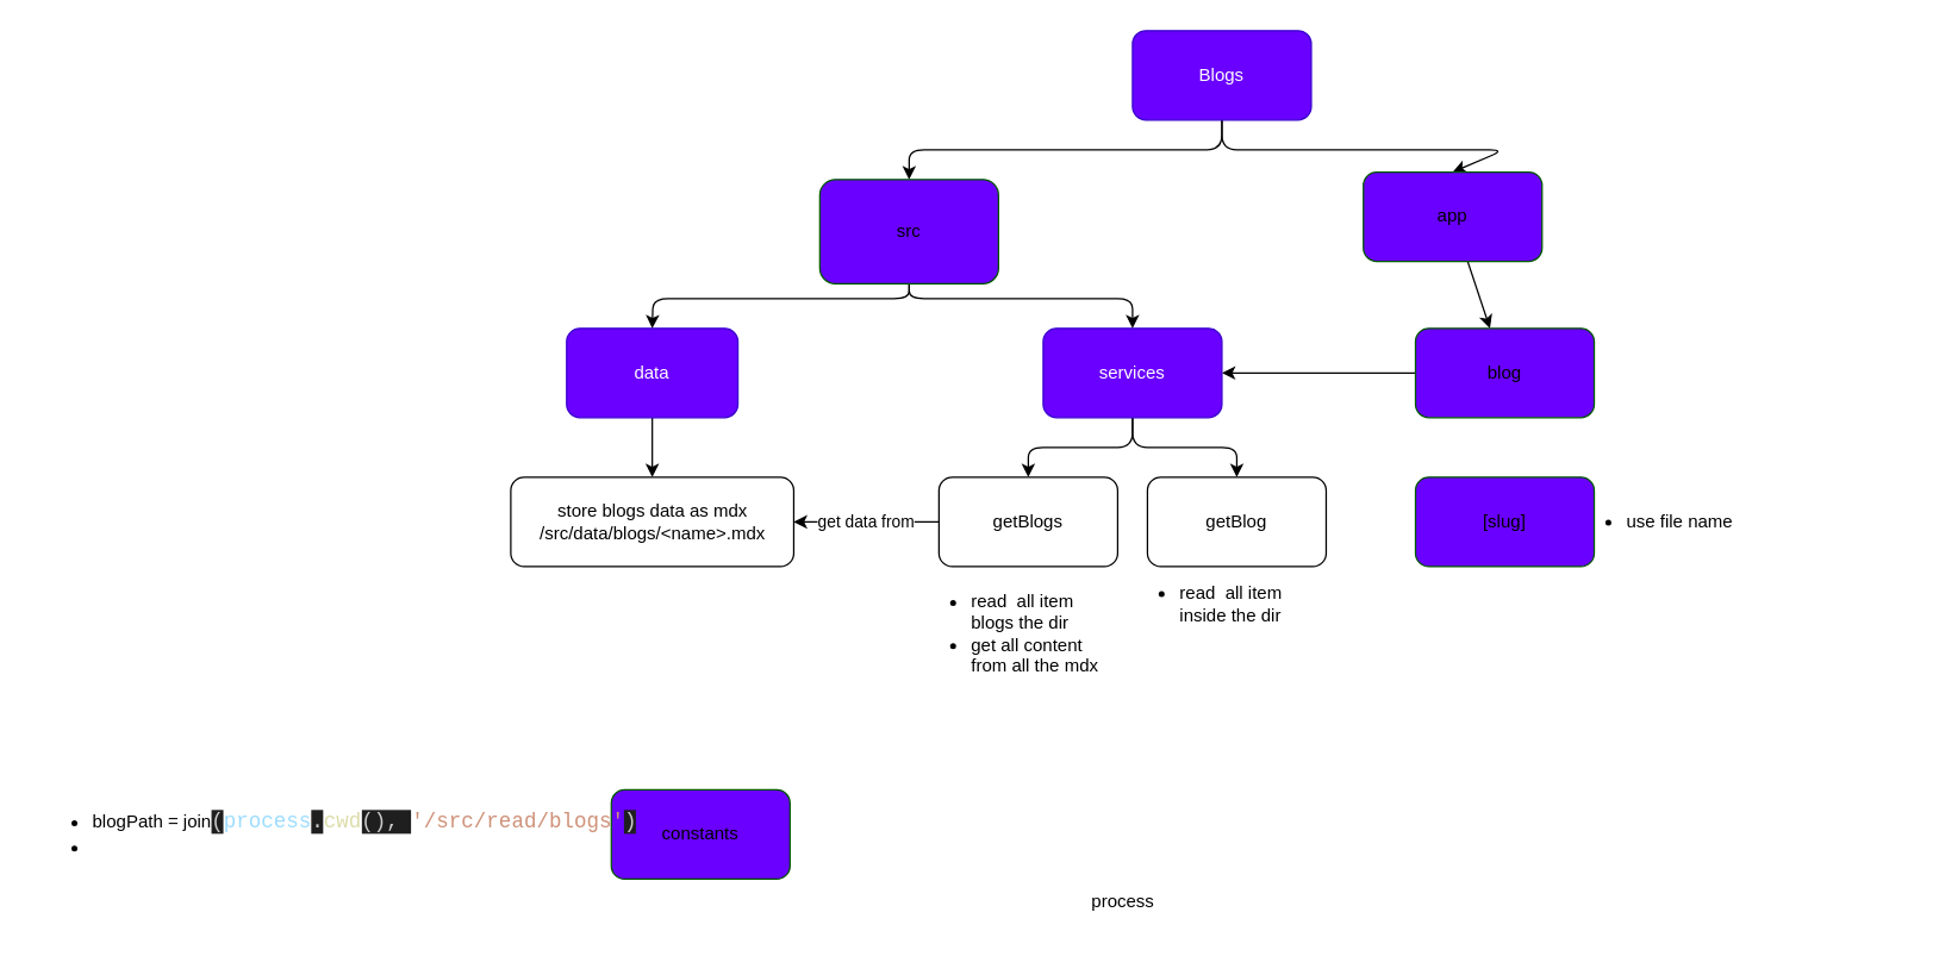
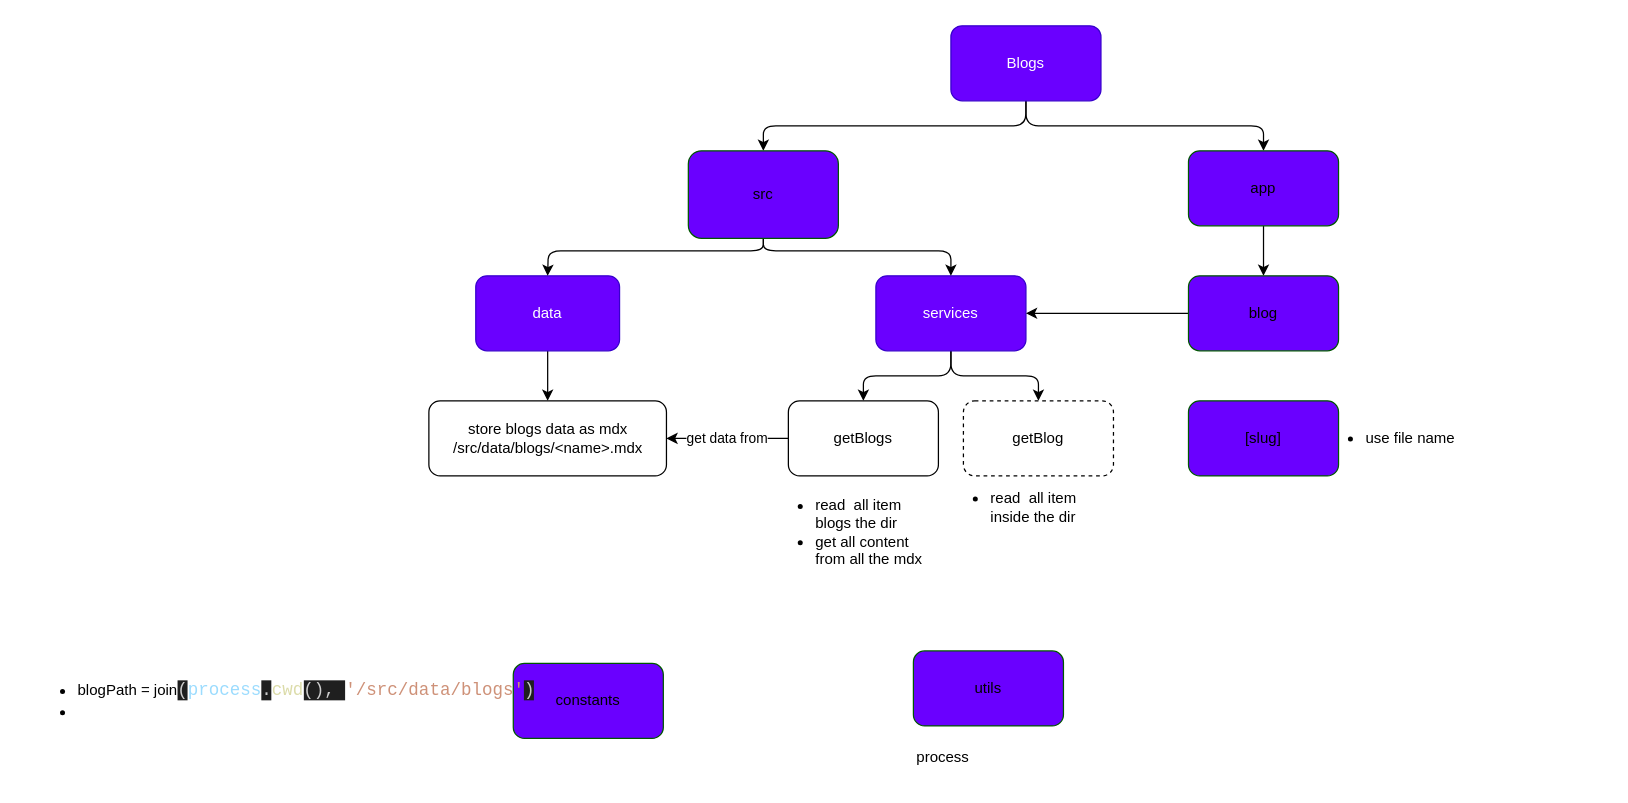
- <mxCell id="17" value="app" style="rounded=1;whiteSpace=wrap;html=1;fillStyle=solid;strokeColor=#005700;fillColor=#6A00FF;gradientColor=none;gradientDirection=north;" parent="1" vertex="1"><mxGeometry x="915" y="115" width="120" height="60" as="geometry" /></mxCell>
+ <mxCell id="17" value="app" style="rounded=1;whiteSpace=wrap;html=1;fillStyle=solid;strokeColor=#005700;fillColor=#6A00FF;gradientColor=none;gradientDirection=north;" parent="1" vertex="1"><mxGeometry x="950" y="120" width="120" height="60" as="geometry" /></mxCell>
- <mxCell id="23" value="&lt;div style=&quot;&quot;&gt;&lt;span style=&quot;background-color: initial;&quot;&gt;getBlog&lt;/span&gt;&lt;/div&gt;" style="rounded=1;whiteSpace=wrap;html=1;gradientDirection=north;fillStyle=solid;align=center;" parent="1" vertex="1"><mxGeometry x="770" y="320" width="120" height="60" as="geometry" /></mxCell>
+ <mxCell id="23" value="&lt;div style=&quot;&quot;&gt;&lt;span style=&quot;background-color: initial;&quot;&gt;getBlog&lt;/span&gt;&lt;/div&gt;" style="rounded=1;whiteSpace=wrap;html=1;gradientDirection=north;fillStyle=solid;align=center;dashed=1;" parent="1" vertex="1"><mxGeometry x="770" y="320" width="120" height="60" as="geometry" /></mxCell>
+ <mxCell id="26" value="utils" style="rounded=1;whiteSpace=wrap;html=1;fillStyle=solid;strokeColor=#005700;fillColor=#6A00FF;gradientColor=none;gradientDirection=north;" parent="1" vertex="1"><mxGeometry x="730" y="520" width="120" height="60" as="geometry" /></mxCell>
- <mxCell id="27" value="&lt;ul&gt;&lt;li&gt;blogPath = join&lt;span style=&quot;background-color: rgb(31, 31, 31); color: rgb(204, 204, 204); font-family: Consolas, &amp;quot;Courier New&amp;quot;, monospace; font-size: 14px;&quot;&gt;(&lt;/span&gt;&lt;span style=&quot;font-family: Consolas, &amp;quot;Courier New&amp;quot;, monospace; font-size: 14px; color: rgb(156, 220, 254);&quot;&gt;process&lt;/span&gt;&lt;span style=&quot;background-color: rgb(31, 31, 31); color: rgb(204, 204, 204); font-family: Consolas, &amp;quot;Courier New&amp;quot;, monospace; font-size: 14px;&quot;&gt;.&lt;/span&gt;&lt;span style=&quot;font-family: Consolas, &amp;quot;Courier New&amp;quot;, monospace; font-size: 14px; color: rgb(220, 220, 170);&quot;&gt;cwd&lt;/span&gt;&lt;span style=&quot;background-color: rgb(31, 31, 31); color: rgb(204, 204, 204); font-family: Consolas, &amp;quot;Courier New&amp;quot;, monospace; font-size: 14px;&quot;&gt;(), &lt;/span&gt;&lt;span style=&quot;font-family: Consolas, &amp;quot;Courier New&amp;quot;, monospace; font-size: 14px; color: rgb(206, 145, 120);&quot;&gt;'/src/read/blogs'&lt;/span&gt;&lt;span style=&quot;background-color: rgb(31, 31, 31); color: rgb(204, 204, 204); font-family: Consolas, &amp;quot;Courier New&amp;quot;, monospace; font-size: 14px;&quot;&gt;)&lt;/span&gt;&lt;/li&gt;&lt;li&gt;&lt;span style=&quot;background-color: rgb(31, 31, 31); color: rgb(204, 204, 204); font-family: Consolas, &amp;quot;Courier New&amp;quot;, monospace; font-size: 14px;&quot;&gt;&lt;br&gt;&lt;/span&gt;&lt;/li&gt;&lt;/ul&gt;" style="text;html=1;align=left;verticalAlign=middle;resizable=0;points=[];autosize=1;strokeColor=none;fillColor=none;" parent="1" vertex="1"><mxGeometry x="20" y="520" width="400" height="80" as="geometry" /></mxCell>
+ <mxCell id="27" value="&lt;ul&gt;&lt;li&gt;blogPath = join&lt;span style=&quot;background-color: rgb(31, 31, 31); color: rgb(204, 204, 204); font-family: Consolas, &amp;quot;Courier New&amp;quot;, monospace; font-size: 14px;&quot;&gt;(&lt;/span&gt;&lt;span style=&quot;font-family: Consolas, &amp;quot;Courier New&amp;quot;, monospace; font-size: 14px; color: rgb(156, 220, 254);&quot;&gt;process&lt;/span&gt;&lt;span style=&quot;background-color: rgb(31, 31, 31); color: rgb(204, 204, 204); font-family: Consolas, &amp;quot;Courier New&amp;quot;, monospace; font-size: 14px;&quot;&gt;.&lt;/span&gt;&lt;span style=&quot;font-family: Consolas, &amp;quot;Courier New&amp;quot;, monospace; font-size: 14px; color: rgb(220, 220, 170);&quot;&gt;cwd&lt;/span&gt;&lt;span style=&quot;background-color: rgb(31, 31, 31); color: rgb(204, 204, 204); font-family: Consolas, &amp;quot;Courier New&amp;quot;, monospace; font-size: 14px;&quot;&gt;(), &lt;/span&gt;&lt;span style=&quot;font-family: Consolas, &amp;quot;Courier New&amp;quot;, monospace; font-size: 14px; color: rgb(206, 145, 120);&quot;&gt;'/src/data/blogs'&lt;/span&gt;&lt;span style=&quot;background-color: rgb(31, 31, 31); color: rgb(204, 204, 204); font-family: Consolas, &amp;quot;Courier New&amp;quot;, monospace; font-size: 14px;&quot;&gt;)&lt;/span&gt;&lt;/li&gt;&lt;li&gt;&lt;span style=&quot;background-color: rgb(31, 31, 31); color: rgb(204, 204, 204); font-family: Consolas, &amp;quot;Courier New&amp;quot;, monospace; font-size: 14px;&quot;&gt;&lt;br&gt;&lt;/span&gt;&lt;/li&gt;&lt;/ul&gt;" style="text;html=1;align=left;verticalAlign=middle;resizable=0;points=[];autosize=1;strokeColor=none;fillColor=none;" parent="1" vertex="1"><mxGeometry x="20" y="520" width="400" height="80" as="geometry" /></mxCell>
